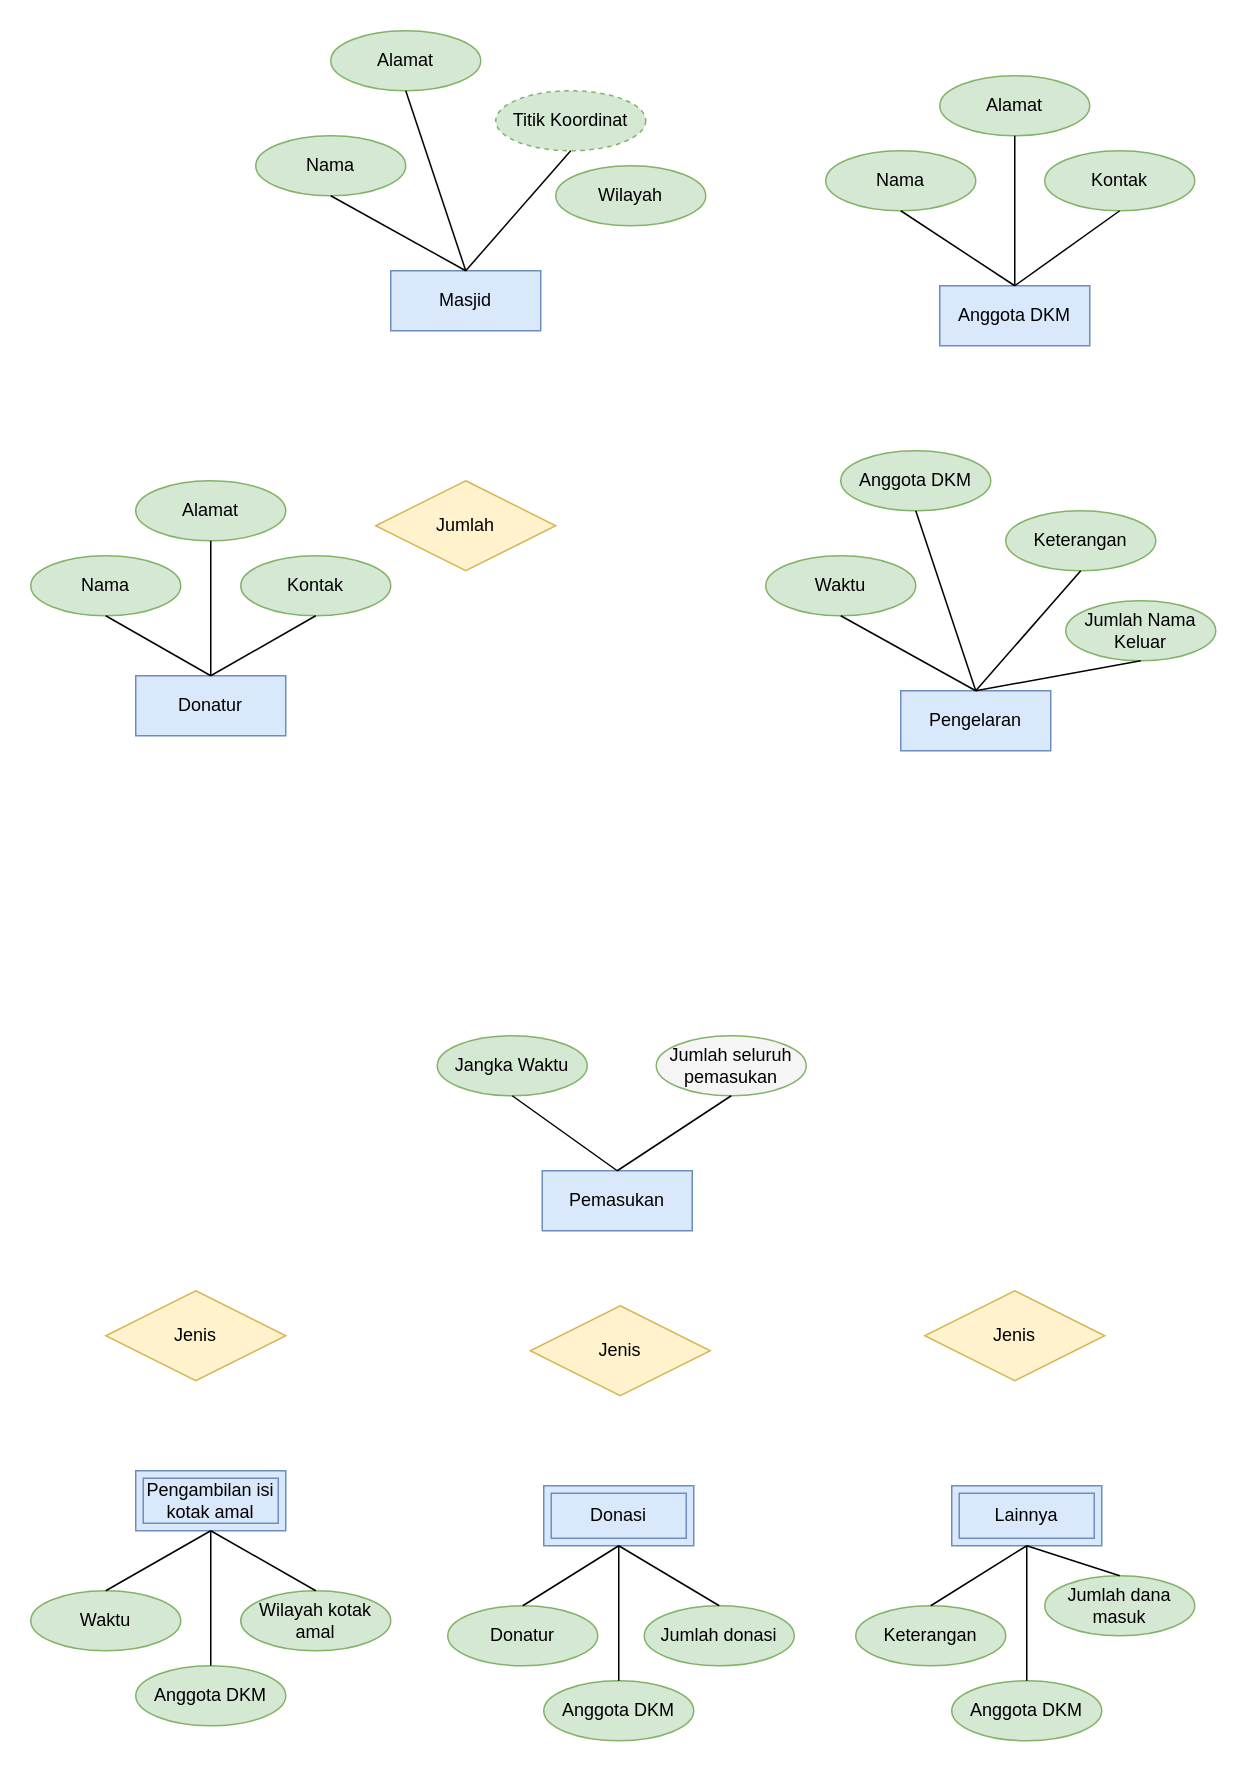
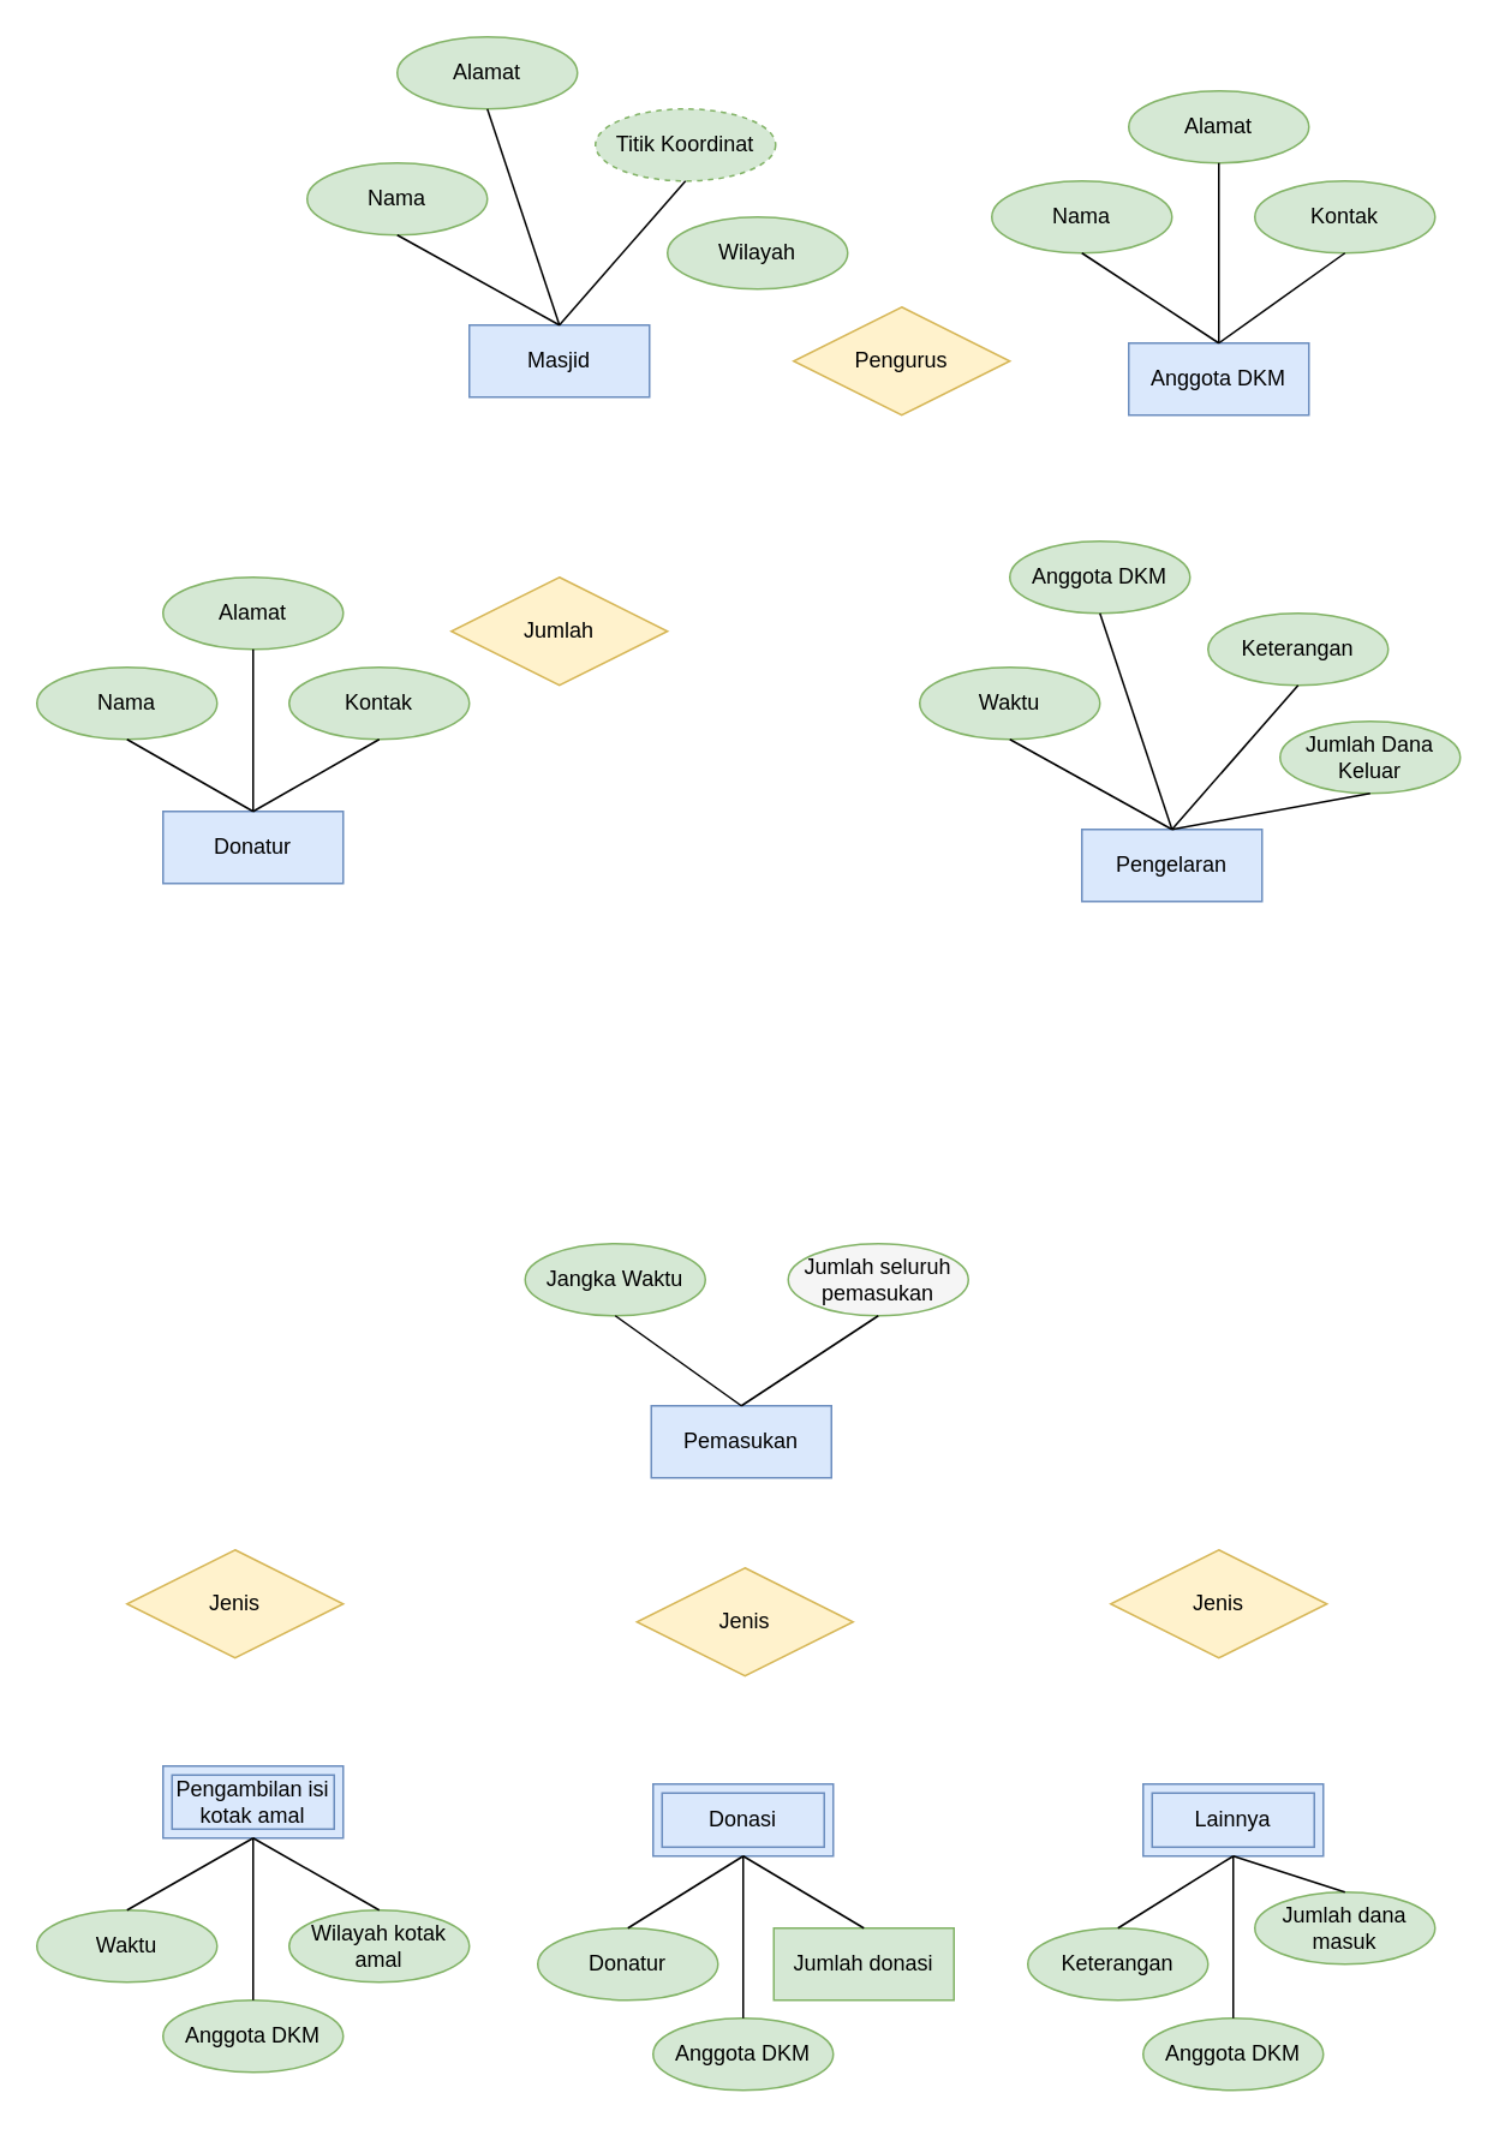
- <mxCell id="4" value="Wilayah" style="ellipse;whiteSpace=wrap;html=1;align=center;fillColor=#d5e8d4;strokeColor=#82b366;" vertex="1" parent="1"><mxGeometry x="370" y="110" width="100" height="40" as="geometry" /></mxCell>
+ <mxCell id="4" value="Wilayah" style="ellipse;whiteSpace=wrap;html=1;align=center;fillColor=#d5e8d4;strokeColor=#82b366;" vertex="1" parent="1"><mxGeometry x="370" y="120" width="100" height="40" as="geometry" /></mxCell>
+ <mxCell id="17" value="Pengurus" style="shape=rhombus;perimeter=rhombusPerimeter;whiteSpace=wrap;html=1;align=center;fillColor=#fff2cc;strokeColor=#d6b656;" vertex="1" parent="1"><mxGeometry x="440" y="170" width="120" height="60" as="geometry" /></mxCell>
- <mxCell id="57" value="Jumlah Nama Keluar" style="ellipse;whiteSpace=wrap;html=1;align=center;fillColor=#d5e8d4;strokeColor=#82b366;" vertex="1" parent="1"><mxGeometry x="710" y="400" width="100" height="40" as="geometry" /></mxCell>
+ <mxCell id="57" value="Jumlah Dana Keluar" style="ellipse;whiteSpace=wrap;html=1;align=center;fillColor=#d5e8d4;strokeColor=#82b366;" vertex="1" parent="1"><mxGeometry x="710" y="400" width="100" height="40" as="geometry" /></mxCell>
- <mxCell id="41" value="Jumlah donasi" style="ellipse;whiteSpace=wrap;html=1;align=center;fillColor=#d5e8d4;strokeColor=#82b366;" vertex="1" parent="1"><mxGeometry x="429" y="1070" width="100" height="40" as="geometry" /></mxCell>
+ <mxCell id="41" value="Jumlah donasi" style="whiteSpace=wrap;html=1;align=center;fillColor=#d5e8d4;strokeColor=#82b366;rounded=0;" vertex="1" parent="1"><mxGeometry x="429" y="1070" width="100" height="40" as="geometry" /></mxCell>
